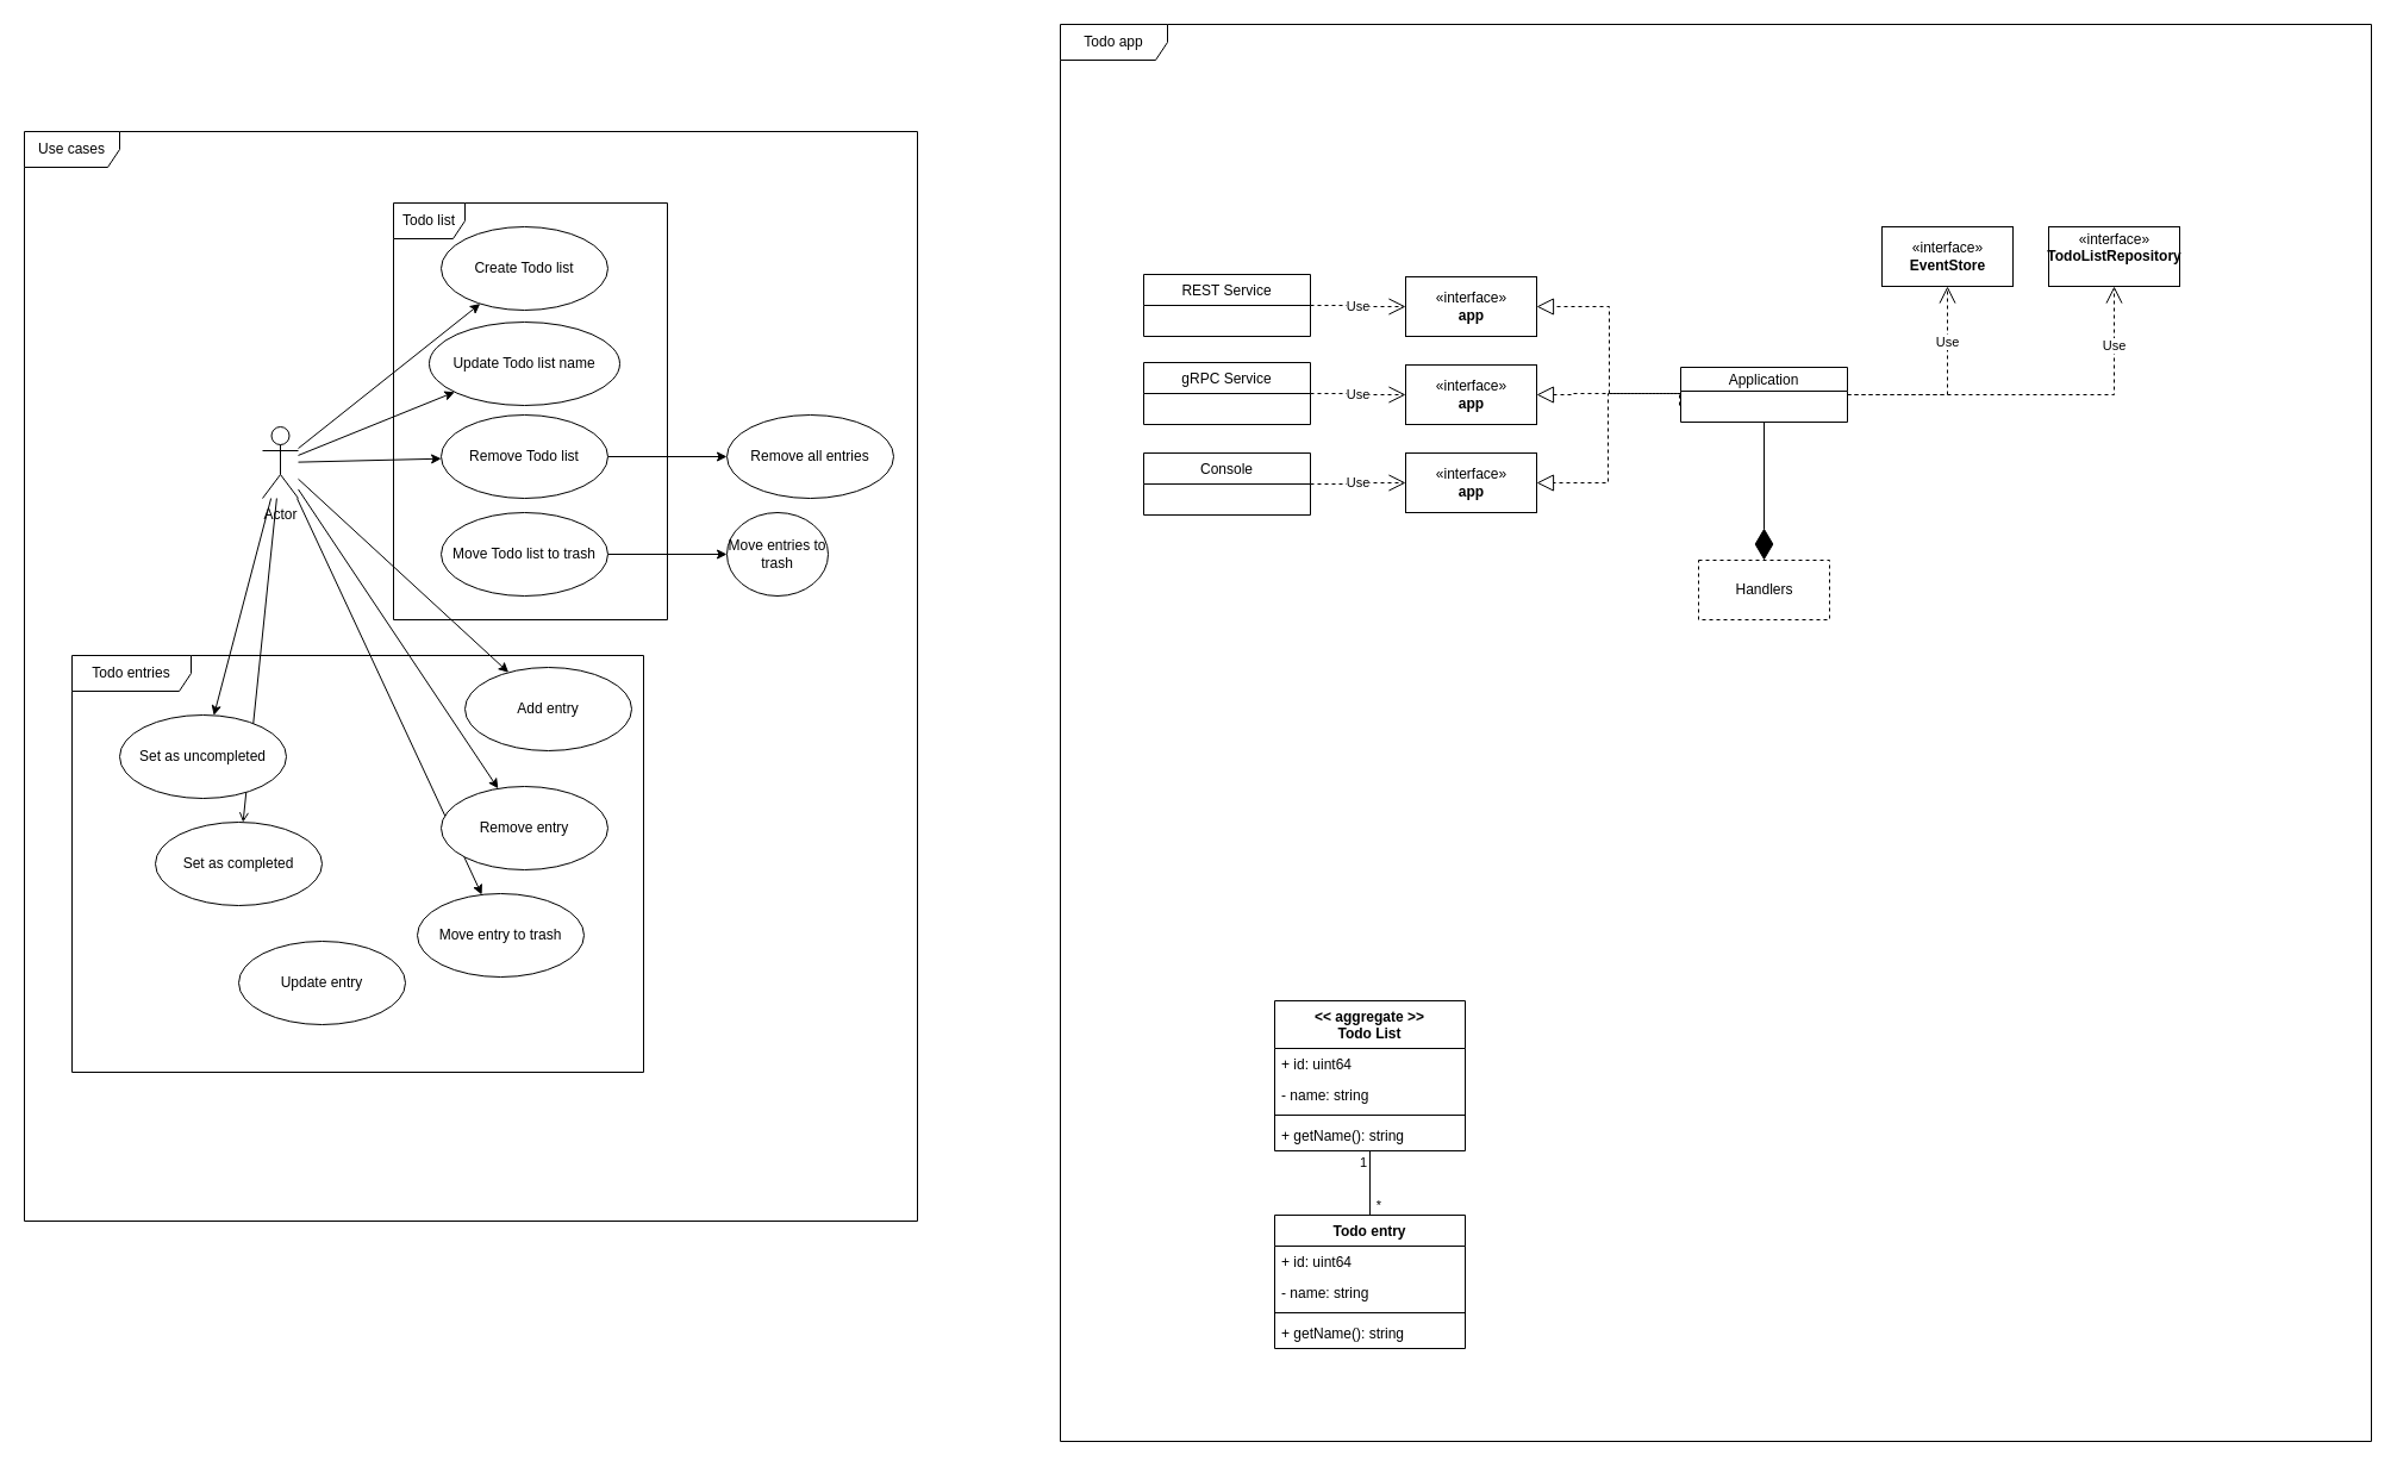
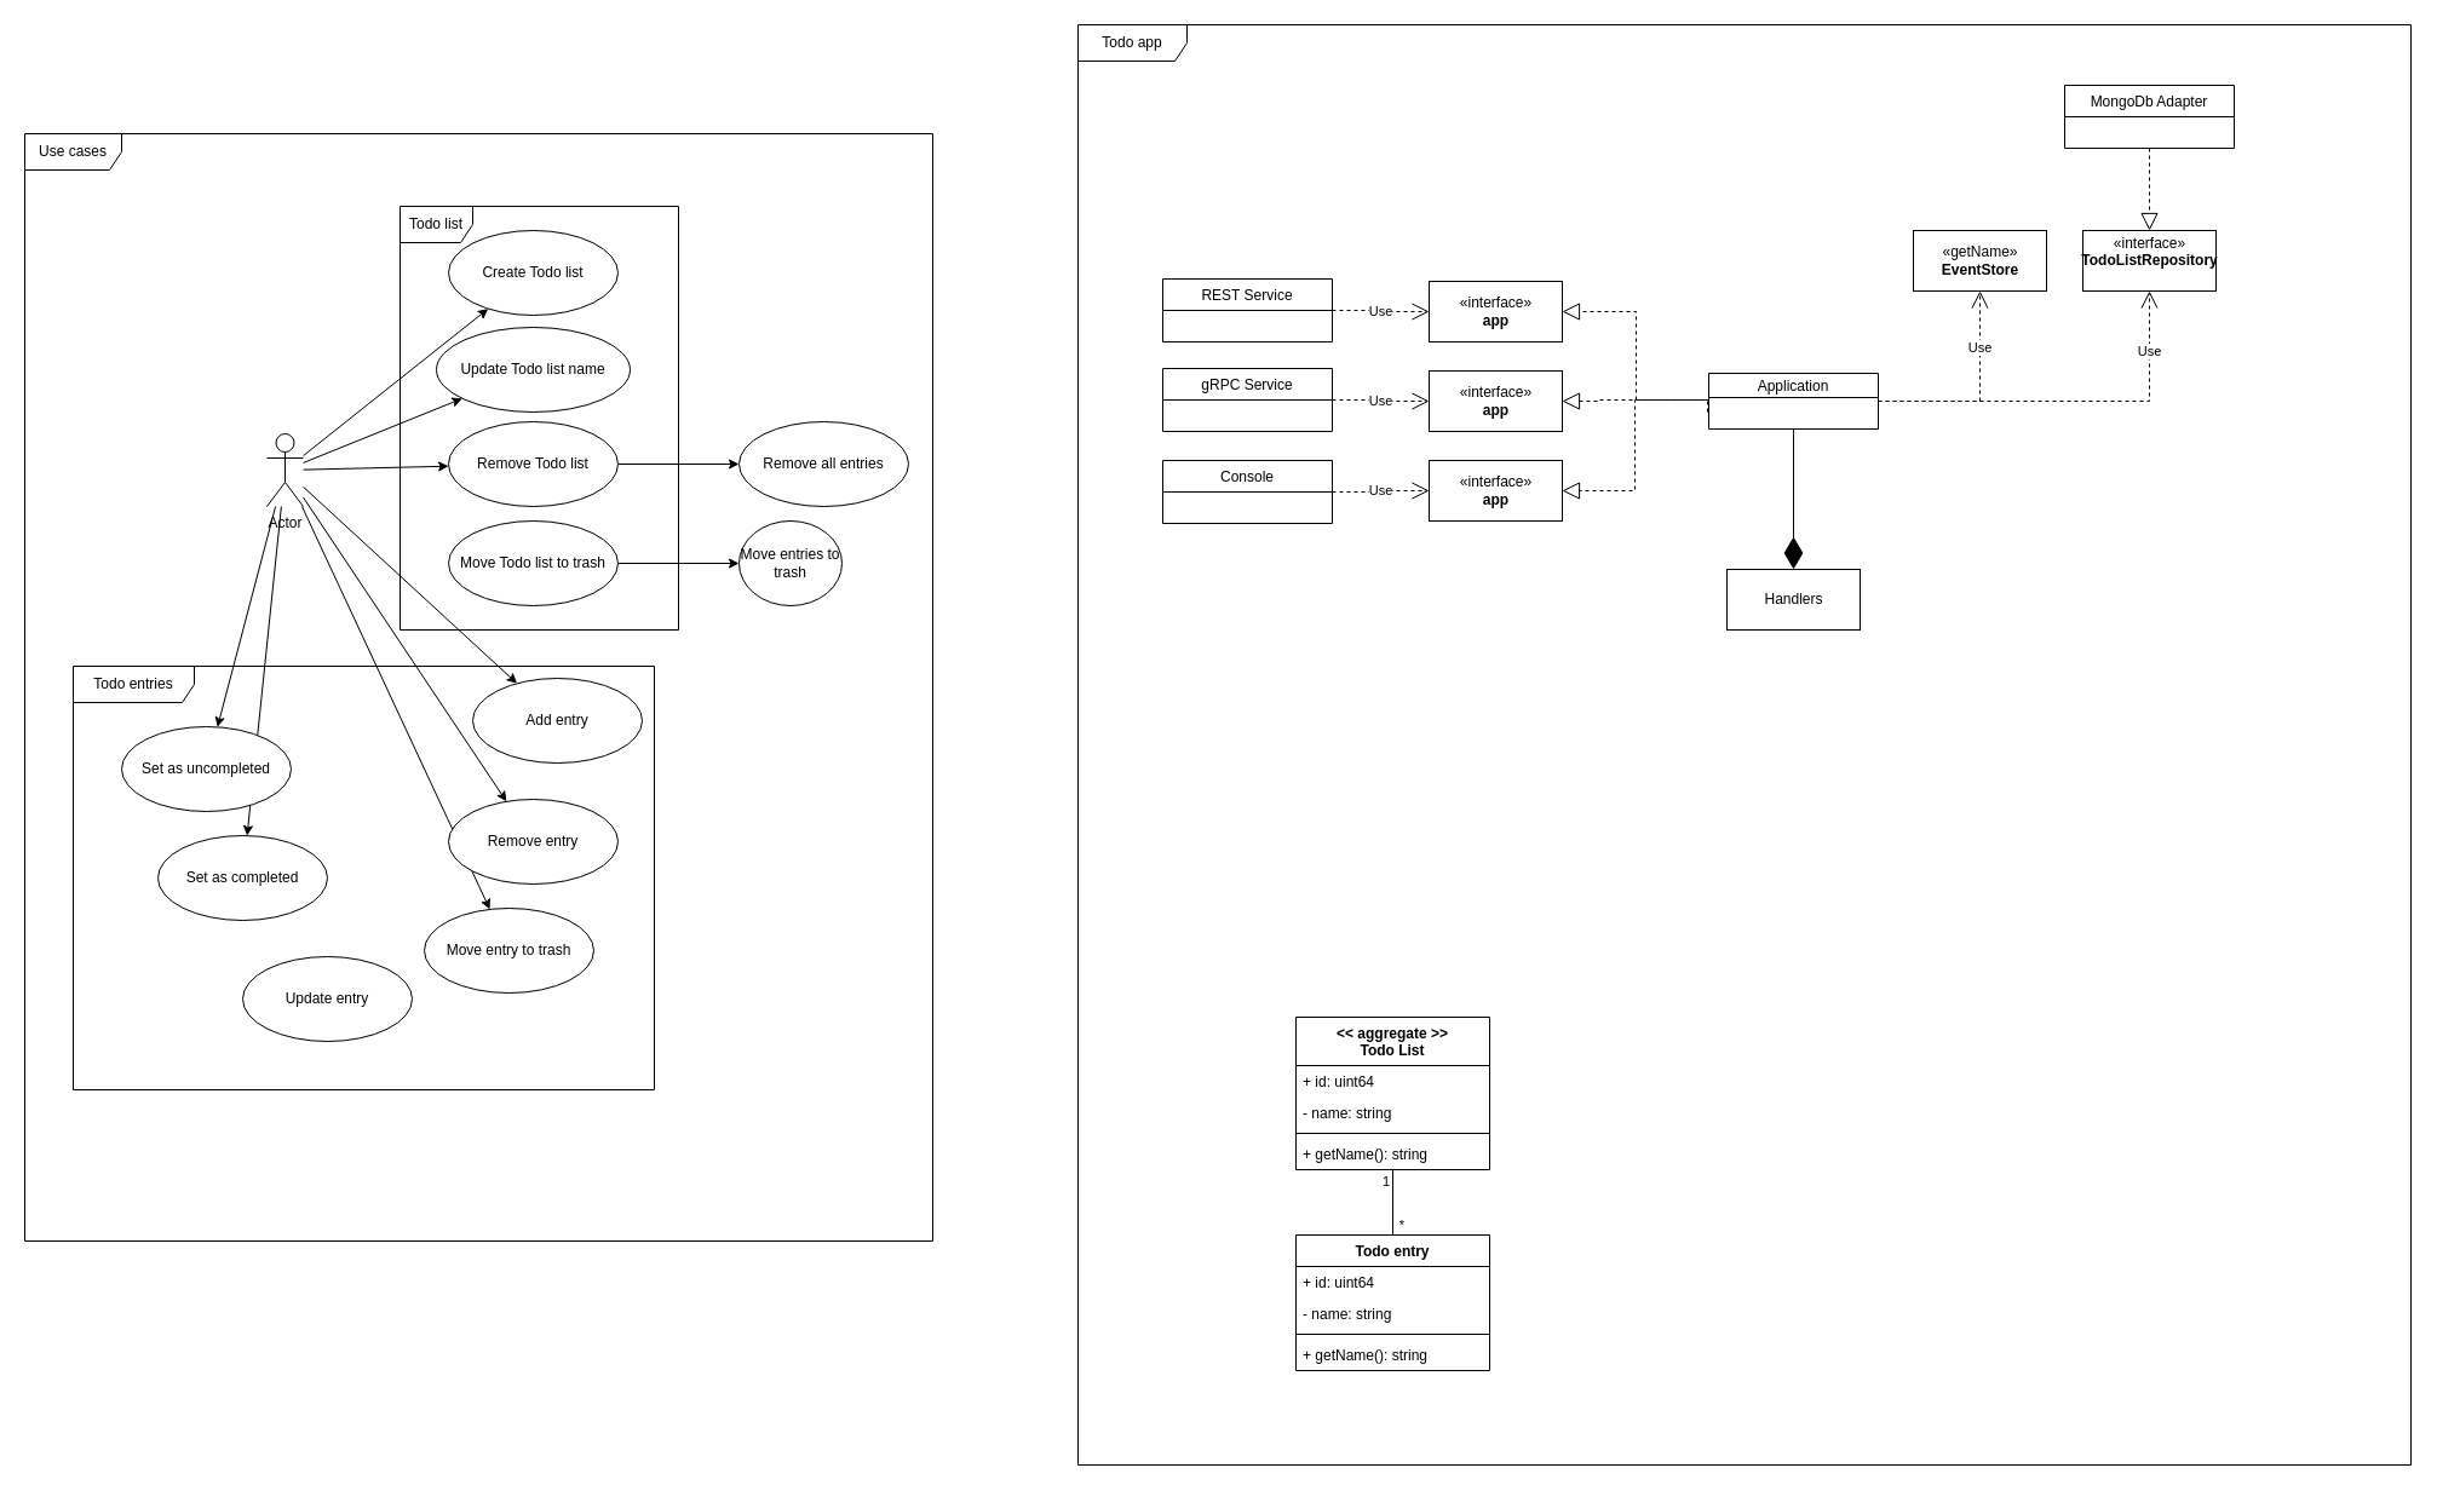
+ <mxCell id="52" value="MongoDb Adapter" style="swimlane;fontStyle=0;childLayout=stackLayout;horizontal=1;startSize=26;fillColor=none;horizontalStack=0;resizeParent=1;resizeParentMax=0;resizeLast=0;collapsible=1;marginBottom=0;" parent="1" vertex="1"><mxGeometry x="1705" y="70" width="140" height="52" as="geometry" /></mxCell>
+ <mxCell id="53" value="" style="endArrow=block;dashed=1;endFill=0;endSize=12;html=1;rounded=0;" parent="1" source="52" target="49" edge="1"><mxGeometry width="160" relative="1" as="geometry"><mxPoint x="1580" y="240" as="sourcePoint" /><mxPoint x="1740" y="240" as="targetPoint" /></mxGeometry></mxCell>
- <mxCell id="47" value="«interface»&lt;br&gt;&lt;b&gt;EventStore&lt;/b&gt;" style="html=1;" parent="1" vertex="1"><mxGeometry x="1580" y="190" width="110" height="50" as="geometry" /></mxCell>
+ <mxCell id="47" value="«getName»&lt;br&gt;&lt;b&gt;EventStore&lt;/b&gt;" style="html=1;" parent="1" vertex="1"><mxGeometry x="1580" y="190" width="110" height="50" as="geometry" /></mxCell>
- <mxCell id="51" value="Handlers" style="html=1;dashed=1;" parent="1" vertex="1"><mxGeometry x="1426" y="470" width="110" height="50" as="geometry" /></mxCell>
+ <mxCell id="51" value="Handlers" style="html=1;" parent="1" vertex="1"><mxGeometry x="1426" y="470" width="110" height="50" as="geometry" /></mxCell>
- <mxCell id="14" style="edgeStyle=none;rounded=0;orthogonalLoop=1;jettySize=auto;html=1;endArrow=open;" parent="1" source="17" target="25" edge="1"><mxGeometry relative="1" as="geometry" /></mxCell>
+ <mxCell id="14" style="edgeStyle=none;rounded=0;orthogonalLoop=1;jettySize=auto;html=1;" parent="1" source="17" target="25" edge="1"><mxGeometry relative="1" as="geometry" /></mxCell>
